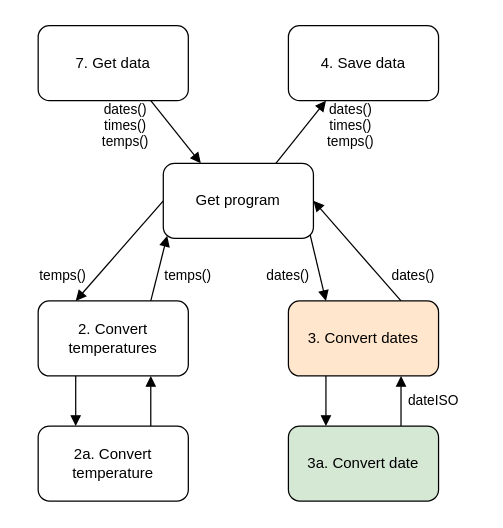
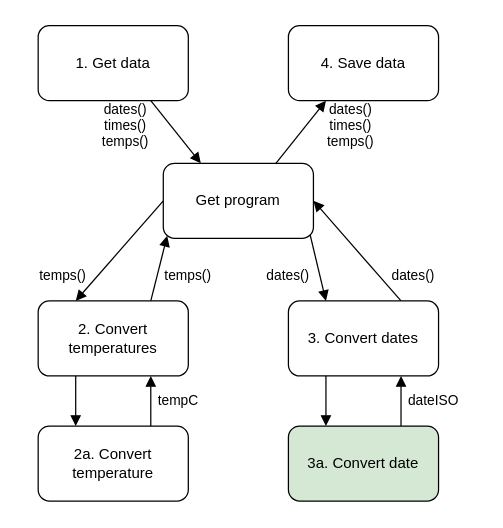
- <mxCell id="7" value="7. Get data" style="rounded=1;whiteSpace=wrap;html=1;spacingLeft=4;spacingRight=4;" vertex="1" parent="1"><mxGeometry x="30" y="20" width="120" height="60" as="geometry" /></mxCell>
+ <mxCell id="7" value="1. Get data" style="rounded=1;whiteSpace=wrap;html=1;spacingLeft=4;spacingRight=4;" vertex="1" parent="1"><mxGeometry x="30" y="20" width="120" height="60" as="geometry" /></mxCell>
- <mxCell id="13" value="3. Convert dates" style="rounded=1;whiteSpace=wrap;html=1;spacingLeft=4;spacingRight=4;fillColor=#ffe6cc;" vertex="1" parent="1"><mxGeometry x="230" y="240" width="120" height="60" as="geometry" /></mxCell>
+ <mxCell id="13" value="3. Convert dates" style="rounded=1;whiteSpace=wrap;html=1;spacingLeft=4;spacingRight=4;" vertex="1" parent="1"><mxGeometry x="230" y="240" width="120" height="60" as="geometry" /></mxCell>
+ <mxCell id="23" value="tempC" style="text;html=1;strokeColor=none;fillColor=none;align=left;verticalAlign=middle;whiteSpace=wrap;rounded=0;fontFamily=Helvetica;fontSize=11;fontColor=default;spacingLeft=4;spacingRight=4;" vertex="1" parent="1"><mxGeometry x="120" y="300" width="60" height="40" as="geometry" /></mxCell>
